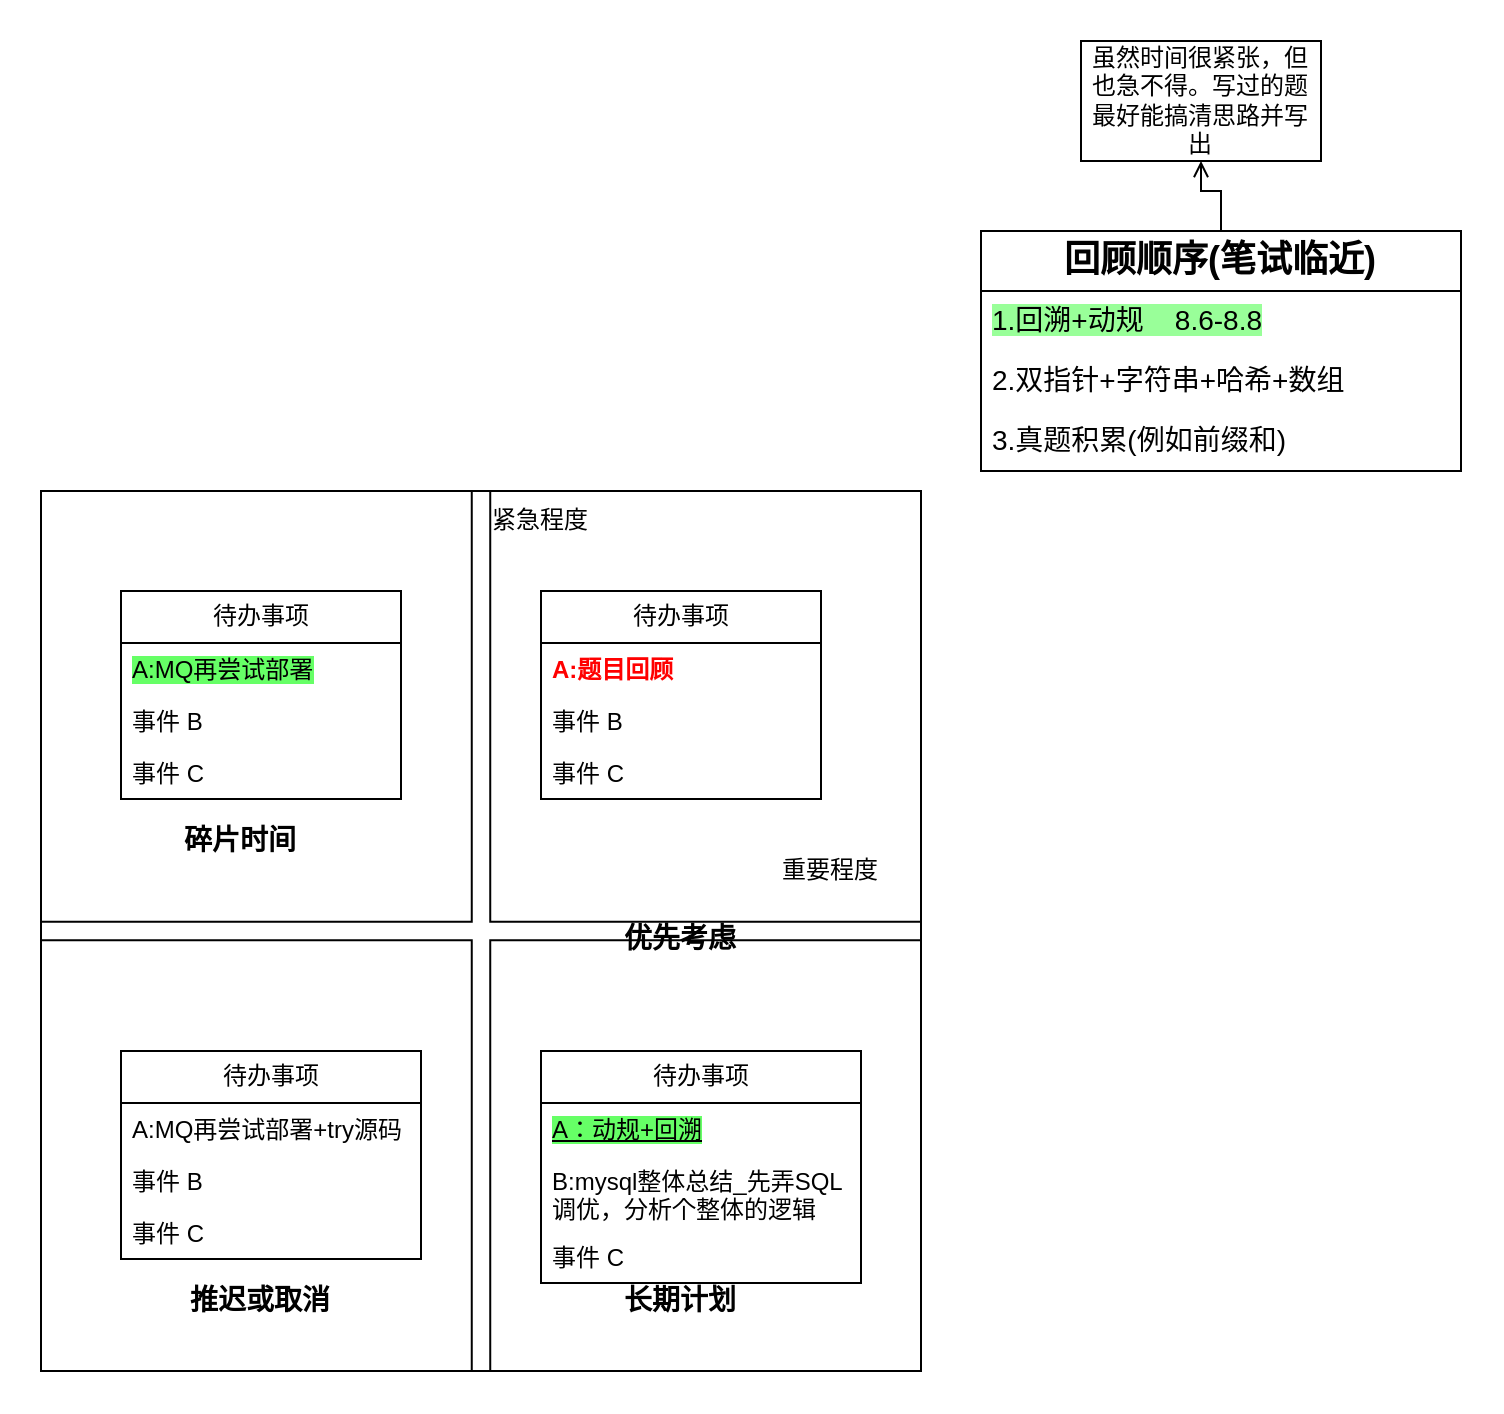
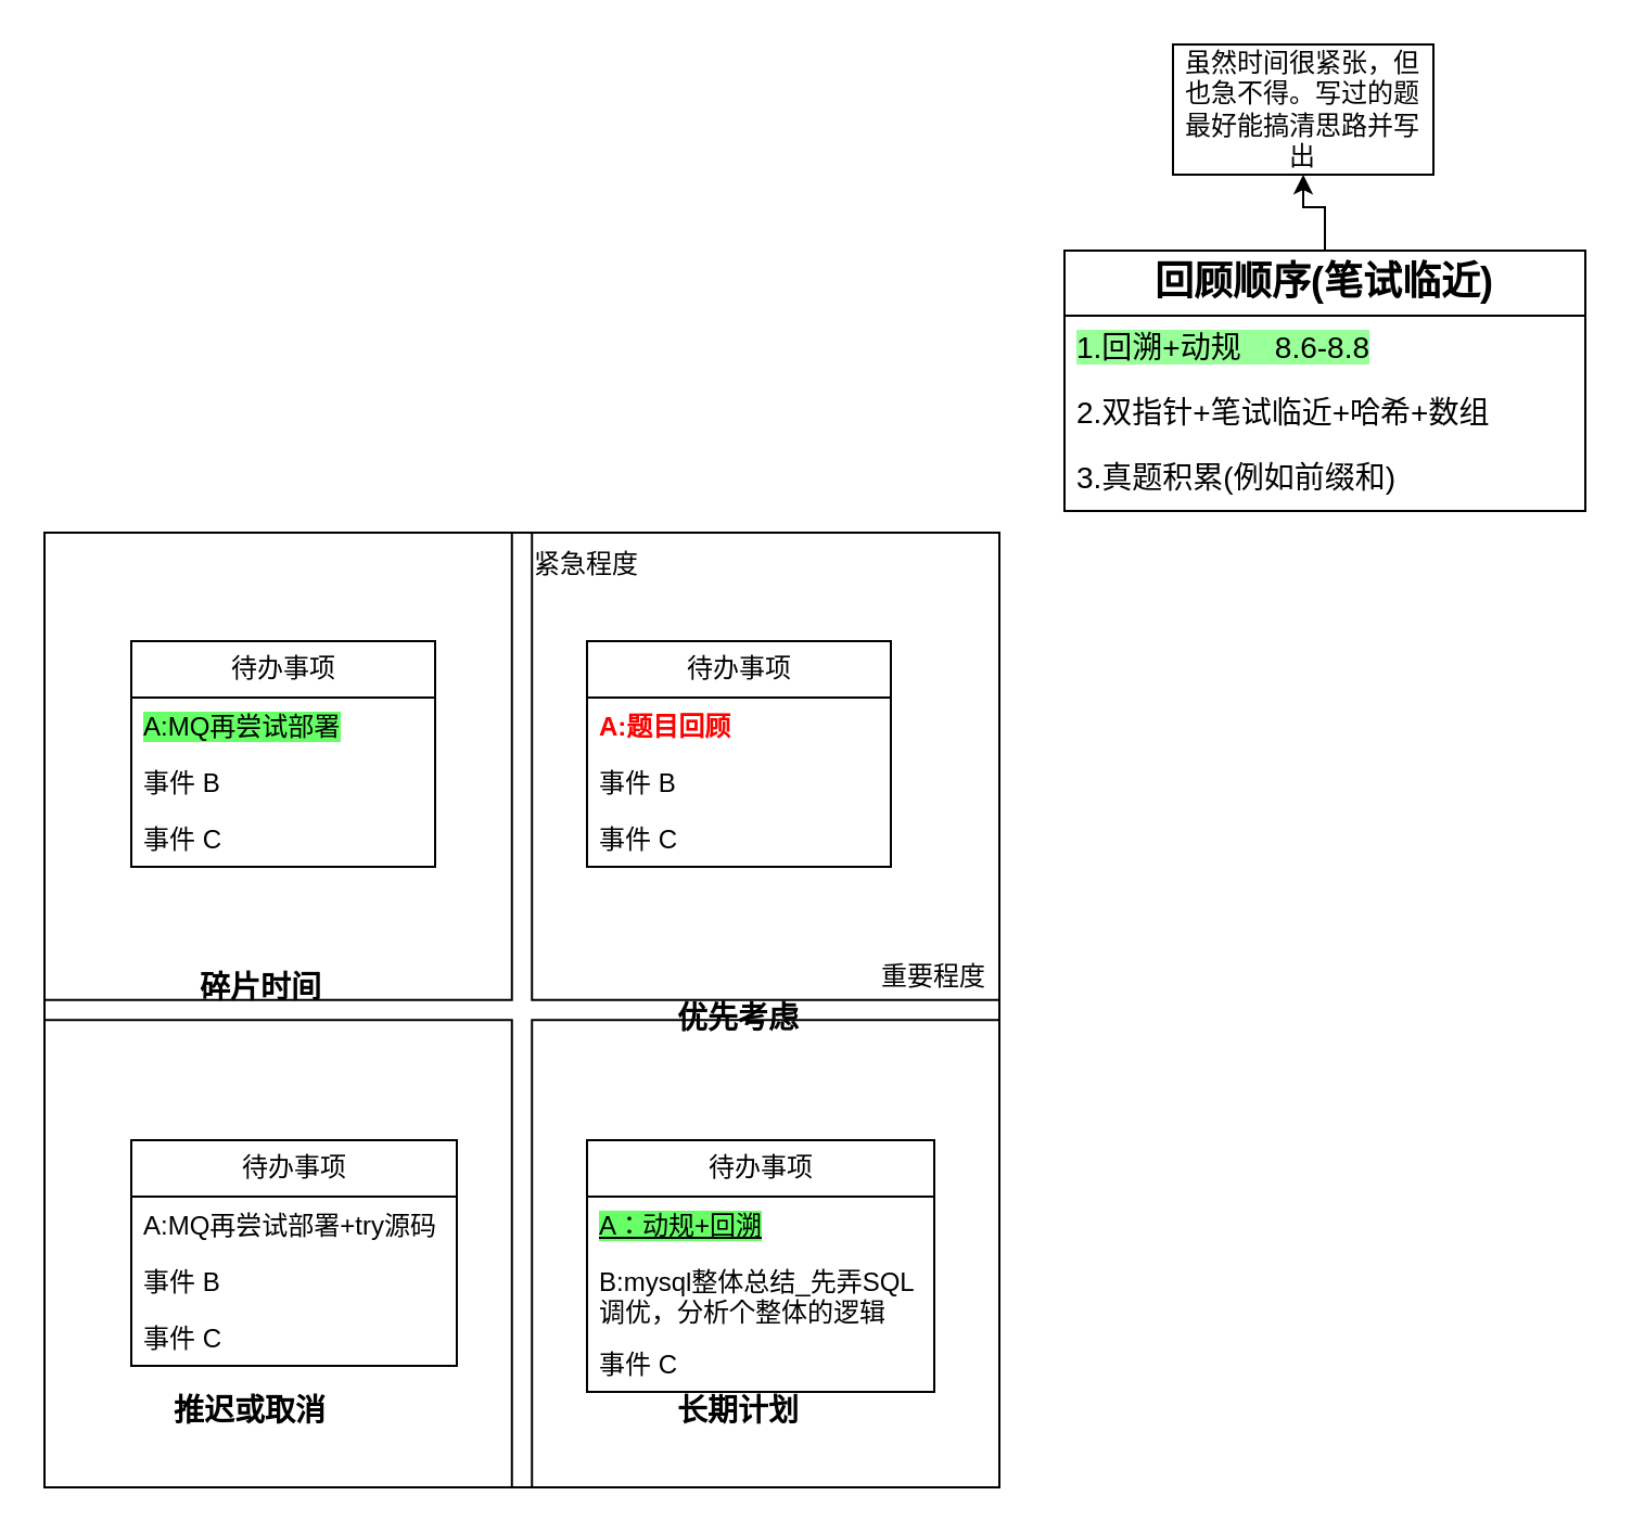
- <mxCell id="26" value="" style="edgeStyle=orthogonalEdgeStyle;rounded=0;orthogonalLoop=1;jettySize=auto;html=1;endArrow=open;" edge="1" parent="1" source="27" target="31"><mxGeometry relative="1" as="geometry" /></mxCell>
+ <mxCell id="26" value="" style="edgeStyle=orthogonalEdgeStyle;rounded=0;orthogonalLoop=1;jettySize=auto;html=1;" edge="1" parent="1" source="27" target="31"><mxGeometry relative="1" as="geometry" /></mxCell>
- <mxCell id="29" value="&lt;font style=&quot;font-size: 14px;&quot;&gt;2.双指针+字符串+哈希+数组&lt;/font&gt;" style="text;strokeColor=none;fillColor=none;align=left;verticalAlign=middle;spacingLeft=4;spacingRight=4;overflow=hidden;points=[[0,0.5],[1,0.5]];portConstraint=eastwest;rotatable=0;whiteSpace=wrap;html=1;" parent="27" vertex="1"><mxGeometry y="60" width="240" height="30" as="geometry" /></mxCell>
+ <mxCell id="29" value="&lt;font style=&quot;font-size: 14px;&quot;&gt;2.双指针+笔试临近+哈希+数组&lt;/font&gt;" style="text;strokeColor=none;fillColor=none;align=left;verticalAlign=middle;spacingLeft=4;spacingRight=4;overflow=hidden;points=[[0,0.5],[1,0.5]];portConstraint=eastwest;rotatable=0;whiteSpace=wrap;html=1;" parent="27" vertex="1"><mxGeometry y="60" width="240" height="30" as="geometry" /></mxCell>
- <mxCell id="25" value="&lt;b&gt;&lt;font style=&quot;font-size: 14px;&quot;&gt;碎片时间&lt;/font&gt;&lt;/b&gt;" style="text;html=1;align=center;verticalAlign=middle;whiteSpace=wrap;rounded=0;" parent="1" vertex="1"><mxGeometry x="90" y="405" width="60" height="30" as="geometry" /></mxCell>
+ <mxCell id="25" value="&lt;b&gt;&lt;font style=&quot;font-size: 14px;&quot;&gt;碎片时间&lt;/font&gt;&lt;/b&gt;" style="text;html=1;align=center;verticalAlign=middle;whiteSpace=wrap;rounded=0;" parent="1" vertex="1"><mxGeometry x="90" y="440" width="60" height="30" as="geometry" /></mxCell>
- <mxCell id="4" value="重要程度" style="text;html=1;align=center;verticalAlign=middle;whiteSpace=wrap;rounded=0;movable=0;resizable=0;rotatable=0;deletable=0;editable=0;locked=1;connectable=0;" parent="1" vertex="1"><mxGeometry x="385" y="420" width="60" height="30" as="geometry" /></mxCell>
+ <mxCell id="4" value="重要程度" style="text;html=1;align=center;verticalAlign=middle;whiteSpace=wrap;rounded=0;movable=0;resizable=0;rotatable=0;deletable=0;editable=0;locked=1;connectable=0;" parent="1" vertex="1"><mxGeometry x="400" y="435" width="60" height="30" as="geometry" /></mxCell>
- <mxCell id="24" value="&lt;b&gt;&lt;font style=&quot;font-size: 14px;&quot;&gt;推迟或取消&lt;/font&gt;&lt;/b&gt;" style="text;html=1;align=center;verticalAlign=middle;whiteSpace=wrap;rounded=0;" parent="1" vertex="1"><mxGeometry x="90" y="635" width="80" height="30" as="geometry" /></mxCell>
+ <mxCell id="24" value="&lt;b&gt;&lt;font style=&quot;font-size: 14px;&quot;&gt;推迟或取消&lt;/font&gt;&lt;/b&gt;" style="text;html=1;align=center;verticalAlign=middle;whiteSpace=wrap;rounded=0;" parent="1" vertex="1"><mxGeometry x="75" y="635" width="80" height="30" as="geometry" /></mxCell>
